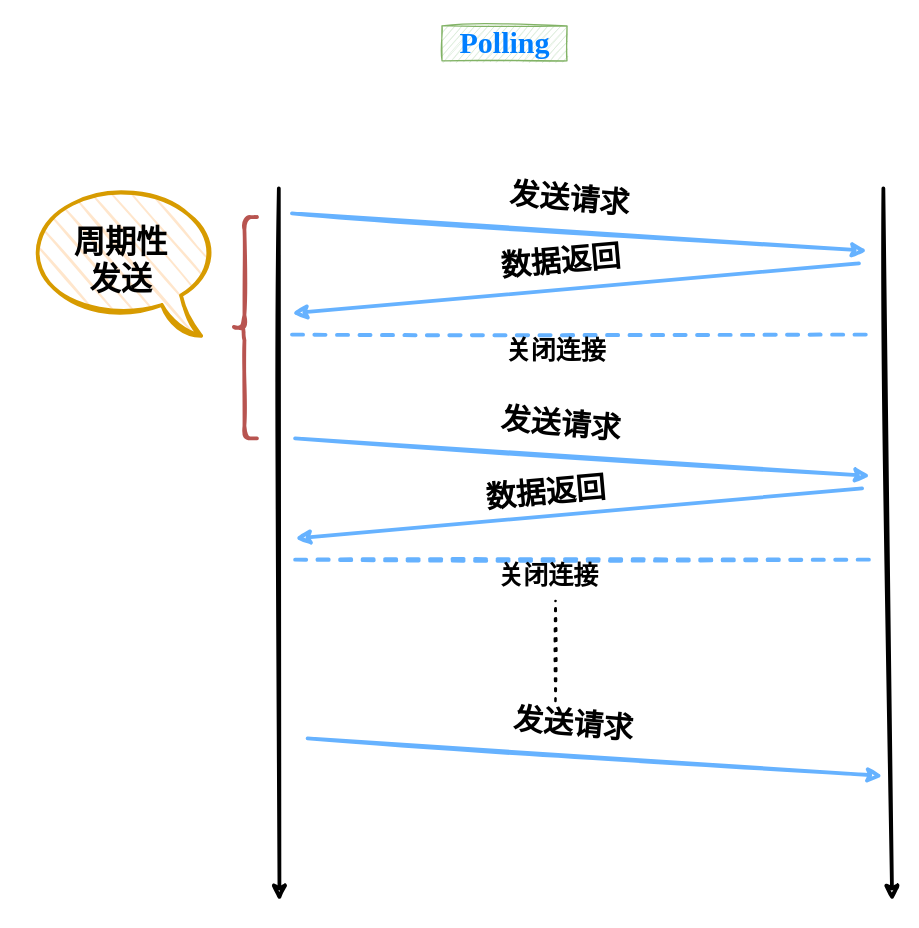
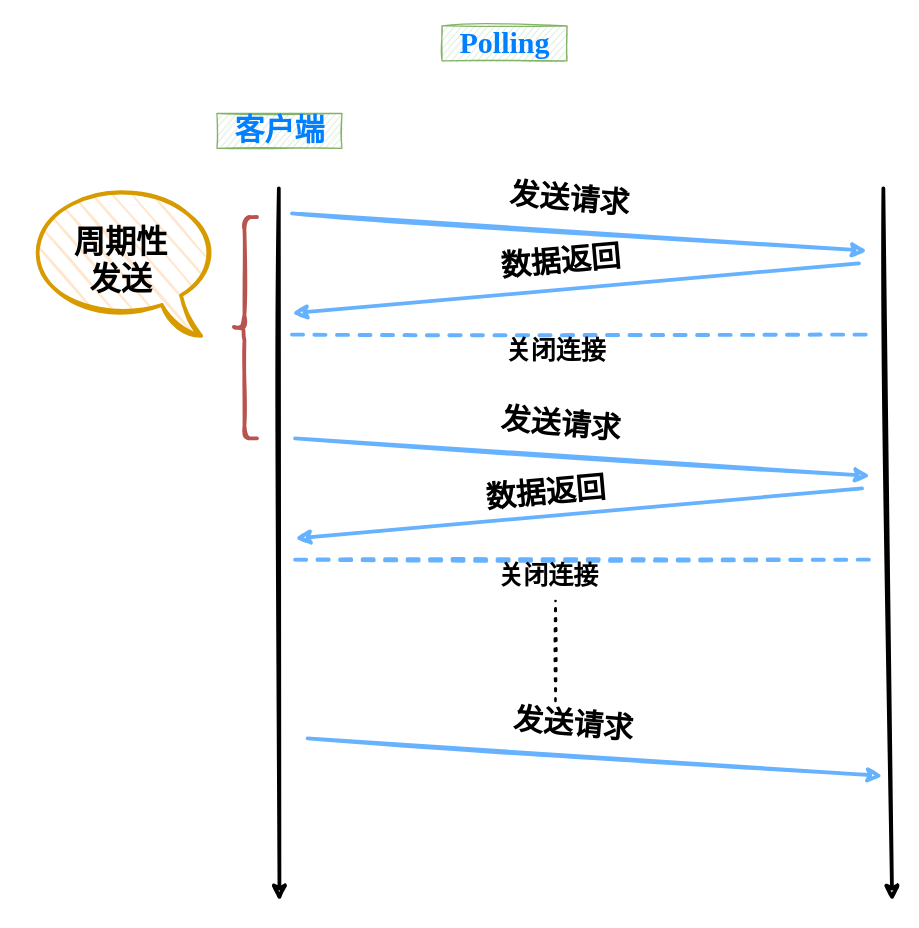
+ <mxCell id="3" value="客户端" style="text;strokeColor=#82b366;fillColor=#d5e8d4;html=1;fontSize=24;fontStyle=1;verticalAlign=middle;align=center;fontColor=#007FFF;sketch=1;fontFamily=Comic Sans MS;" vertex="1" parent="1"><mxGeometry x="173" y="90" width="100" height="28" as="geometry" /></mxCell>
